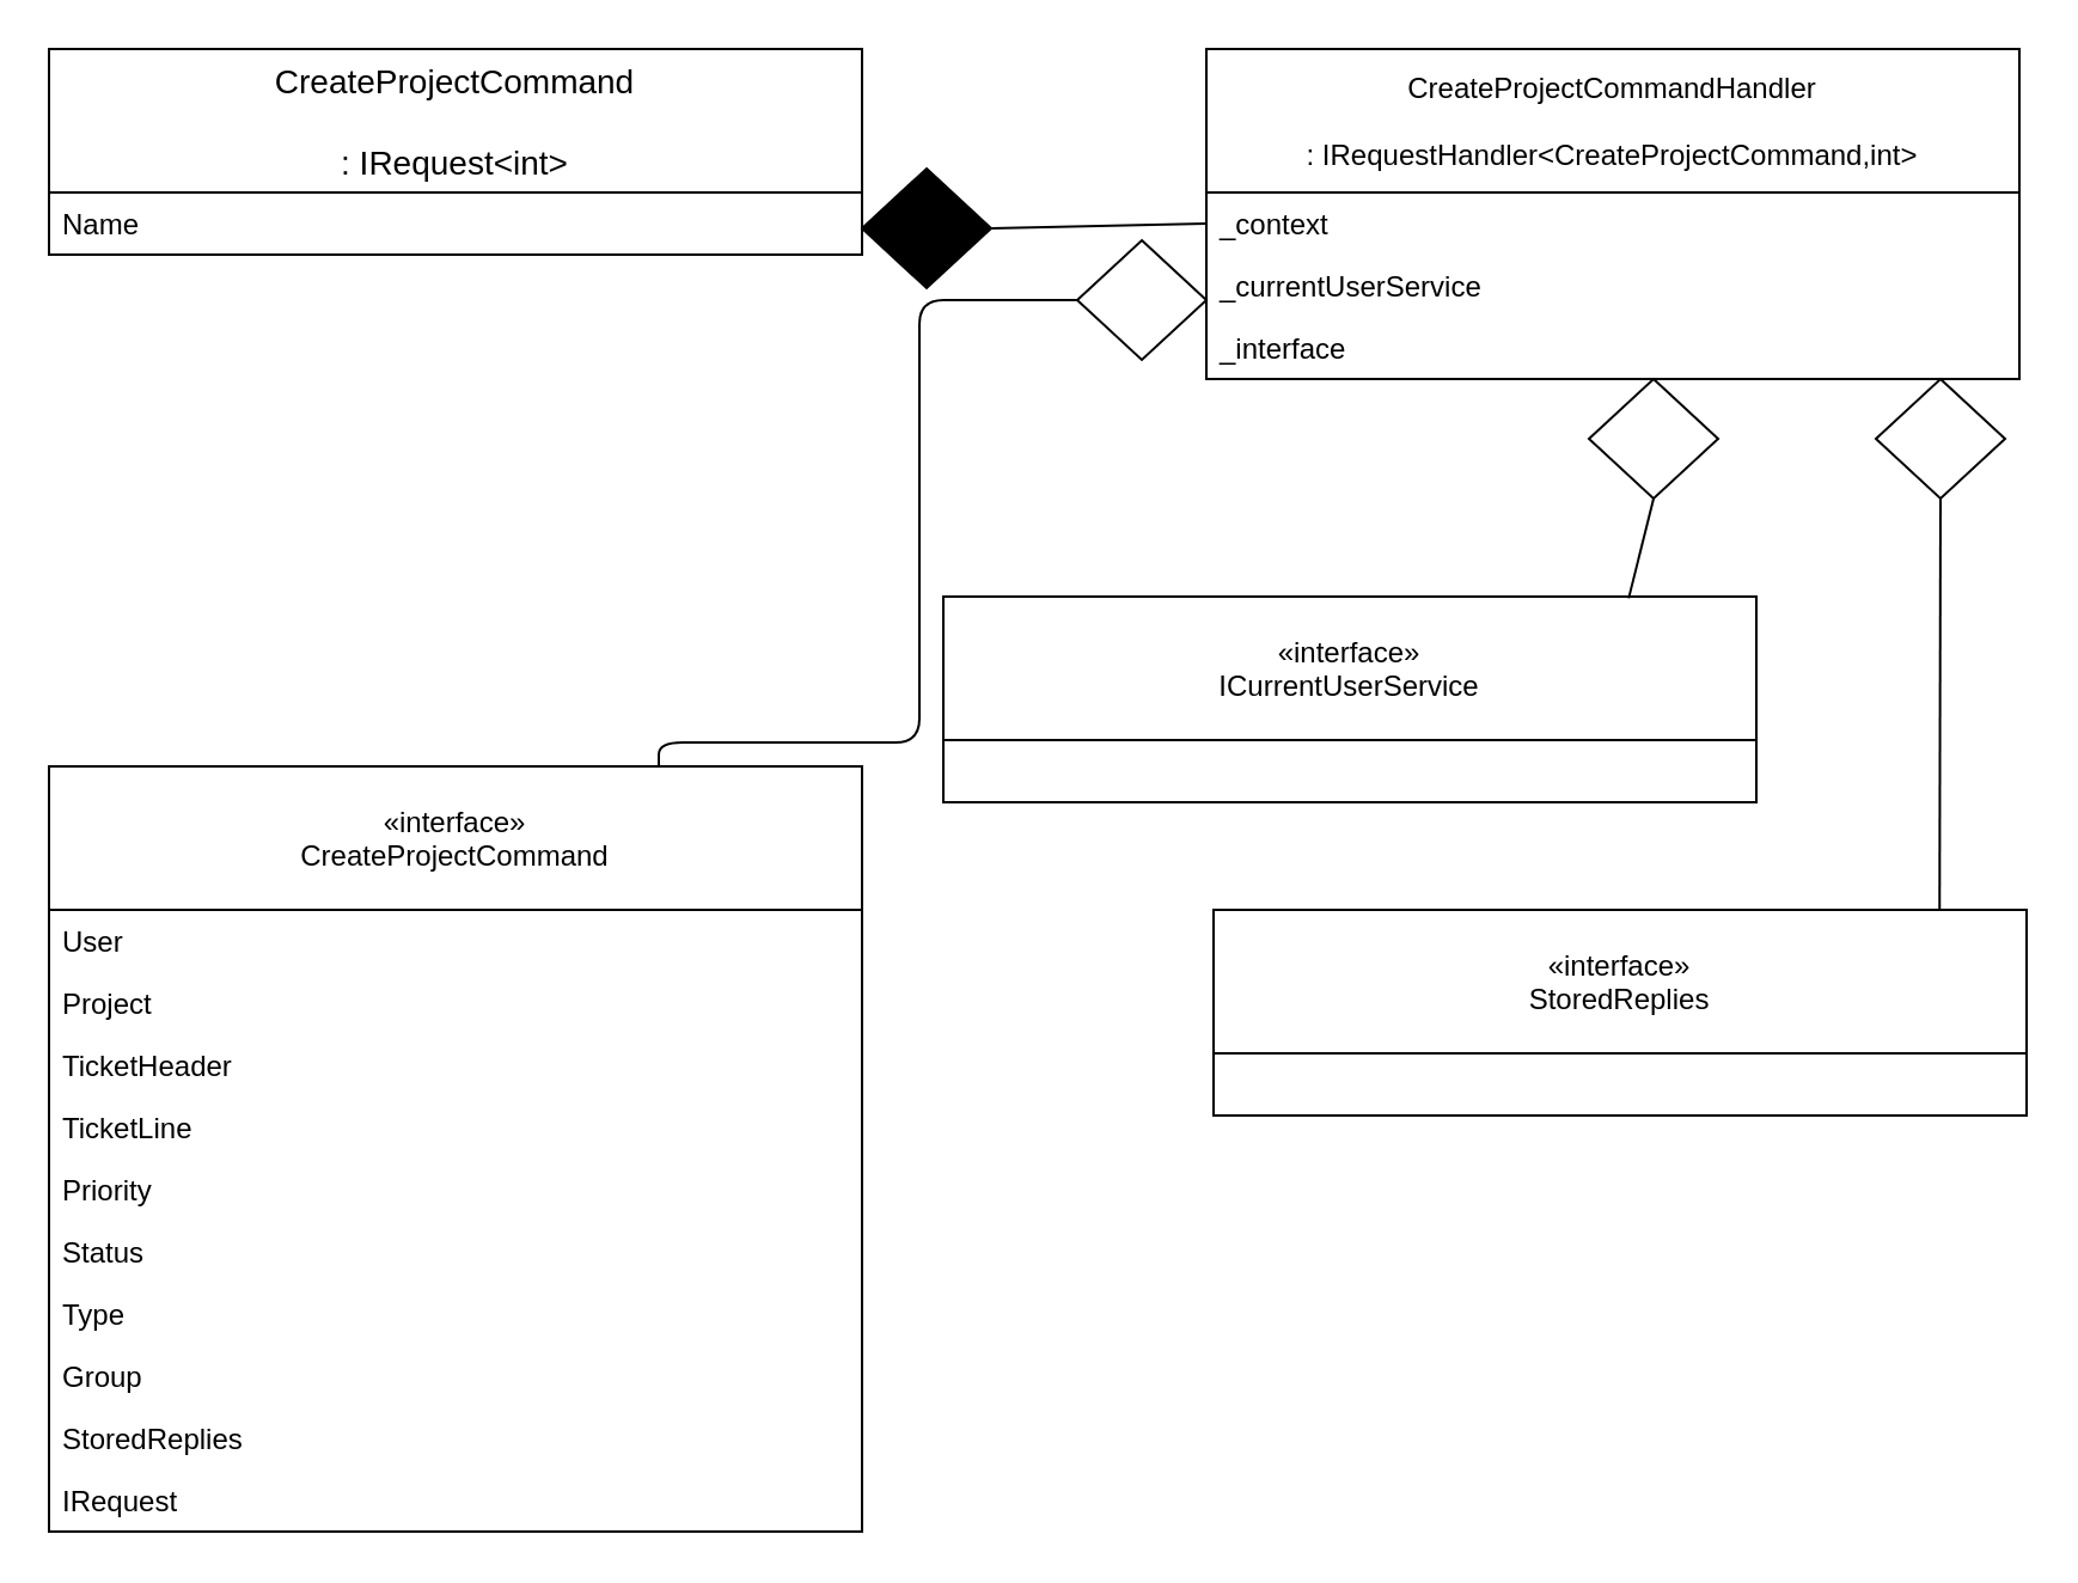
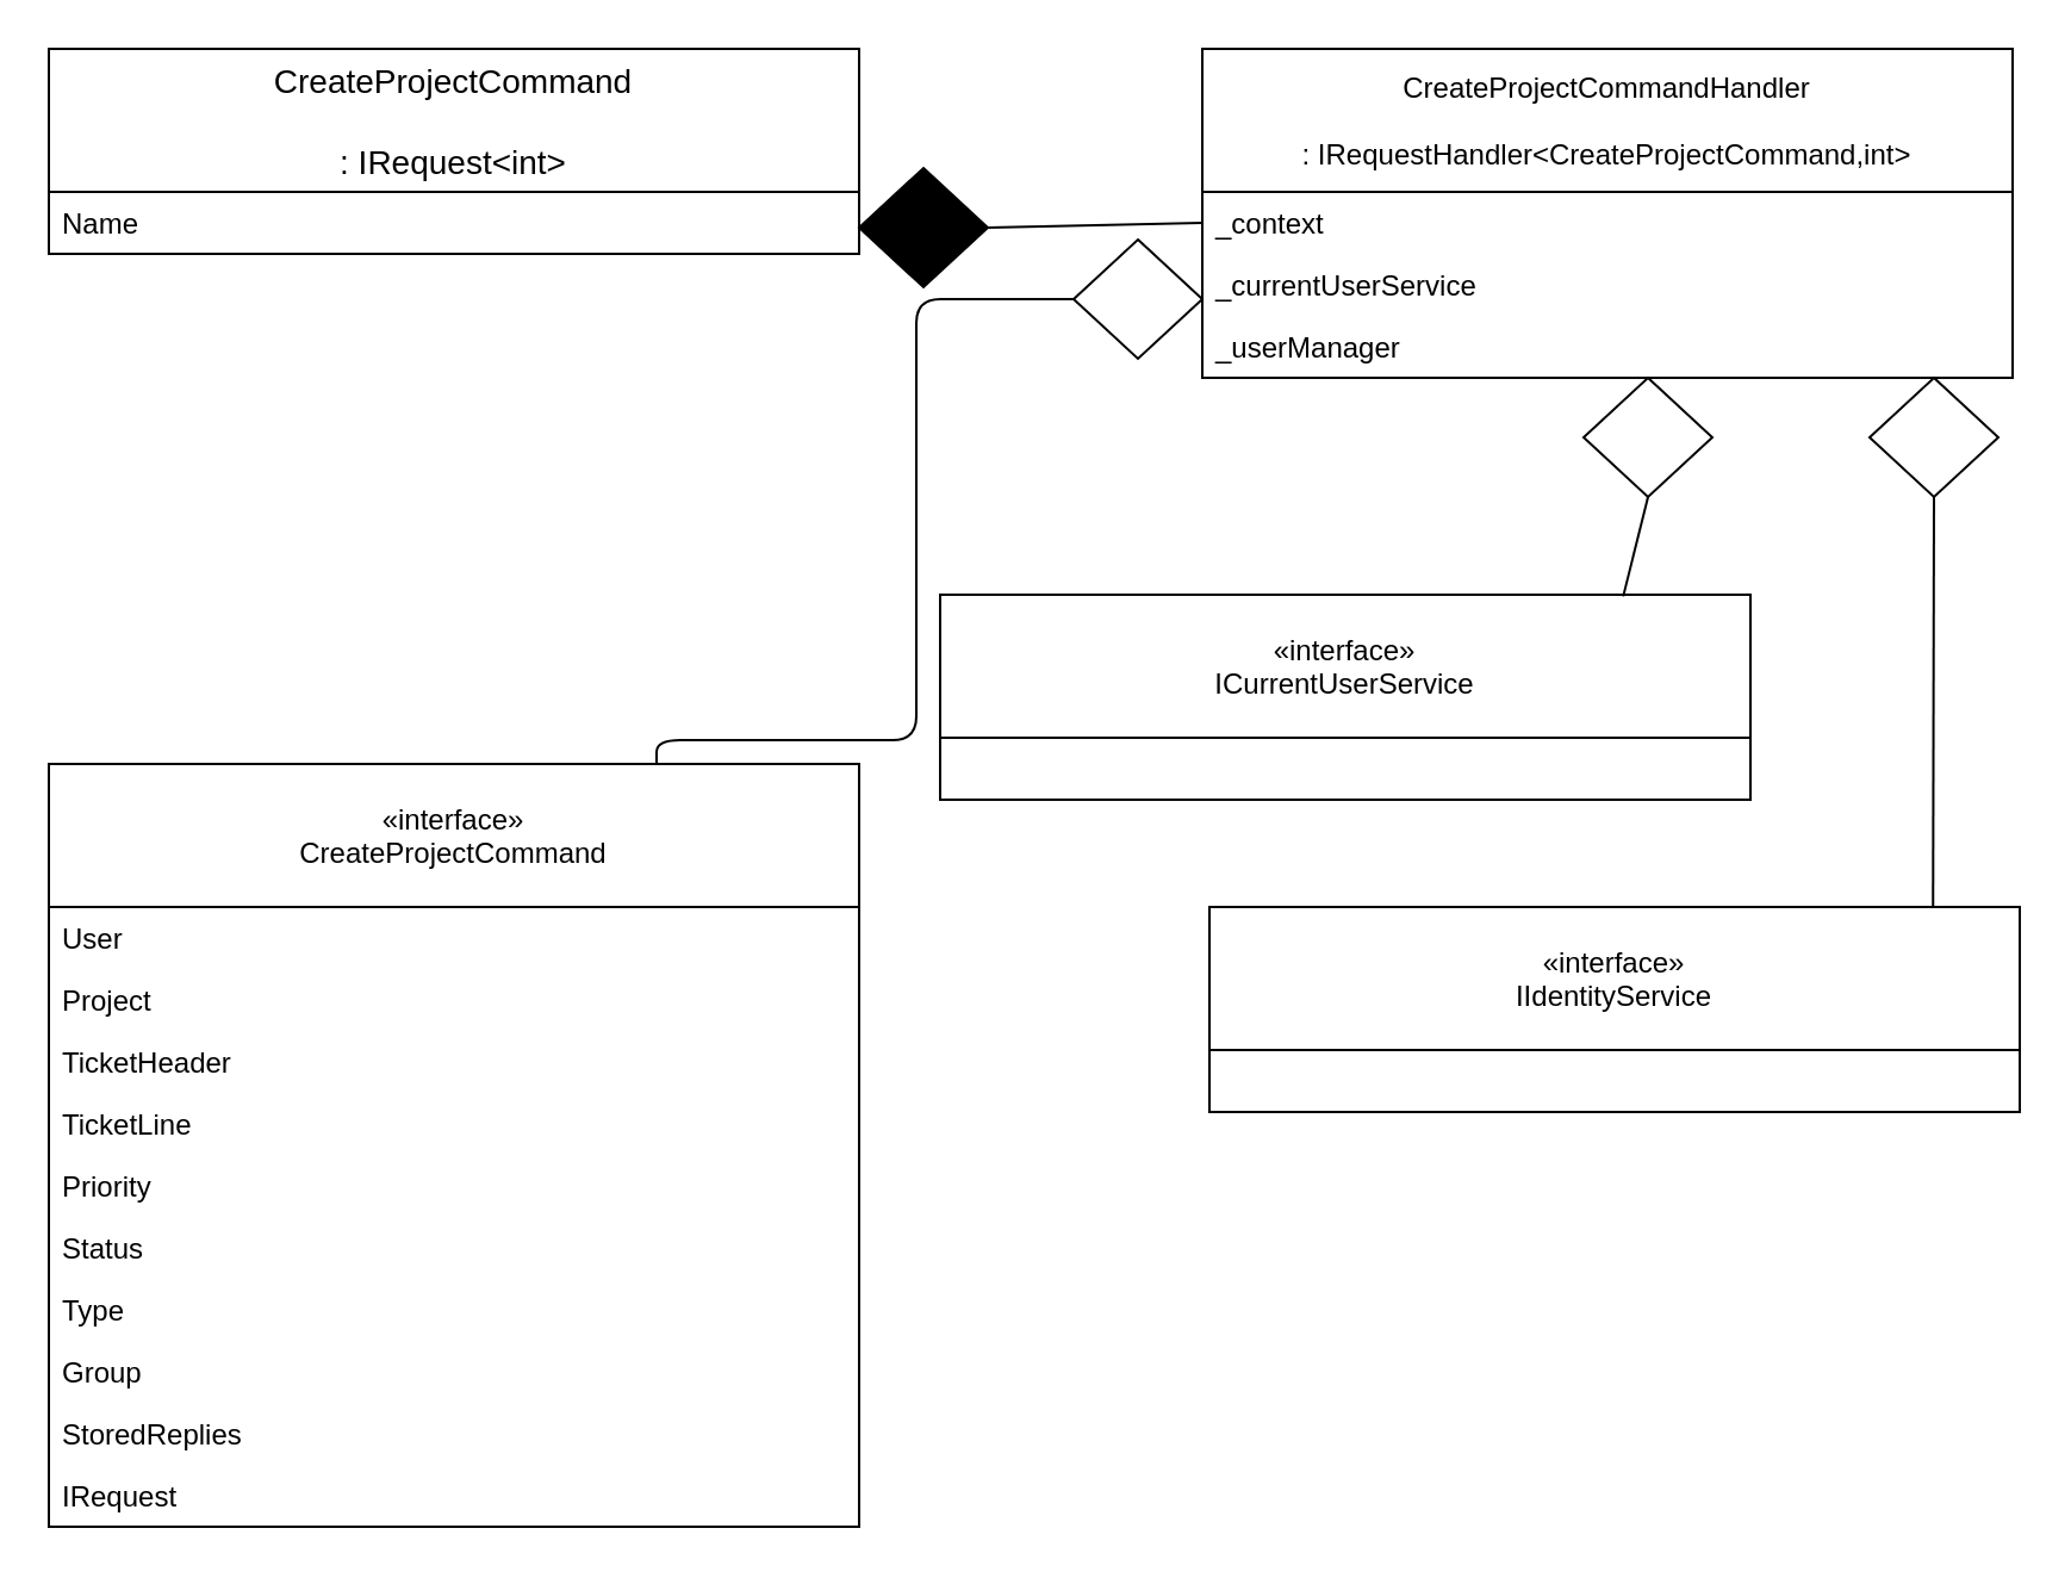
- <mxCell id="18" value="_interface" style="text;strokeColor=none;fillColor=none;align=left;verticalAlign=top;spacingLeft=4;spacingRight=4;overflow=hidden;rotatable=0;points=[[0,0.5],[1,0.5]];portConstraint=eastwest;" vertex="1" parent="15"><mxGeometry y="112" width="340" height="26" as="geometry" /></mxCell>
+ <mxCell id="18" value="_userManager" style="text;strokeColor=none;fillColor=none;align=left;verticalAlign=top;spacingLeft=4;spacingRight=4;overflow=hidden;rotatable=0;points=[[0,0.5],[1,0.5]];portConstraint=eastwest;" vertex="1" parent="15"><mxGeometry y="112" width="340" height="26" as="geometry" /></mxCell>
- <mxCell id="26" value="«interface»&#10;StoredReplies" style="swimlane;fontStyle=0;childLayout=stackLayout;horizontal=1;startSize=60;fillColor=none;horizontalStack=0;resizeParent=1;resizeParentMax=0;resizeLast=0;collapsible=1;marginBottom=0;" parent="1" vertex="1"><mxGeometry x="507" y="380" width="340" height="86" as="geometry" /></mxCell>
+ <mxCell id="26" value="«interface»&#10;IIdentityService" style="swimlane;fontStyle=0;childLayout=stackLayout;horizontal=1;startSize=60;fillColor=none;horizontalStack=0;resizeParent=1;resizeParentMax=0;resizeLast=0;collapsible=1;marginBottom=0;" parent="1" vertex="1"><mxGeometry x="507" y="380" width="340" height="86" as="geometry" /></mxCell>
